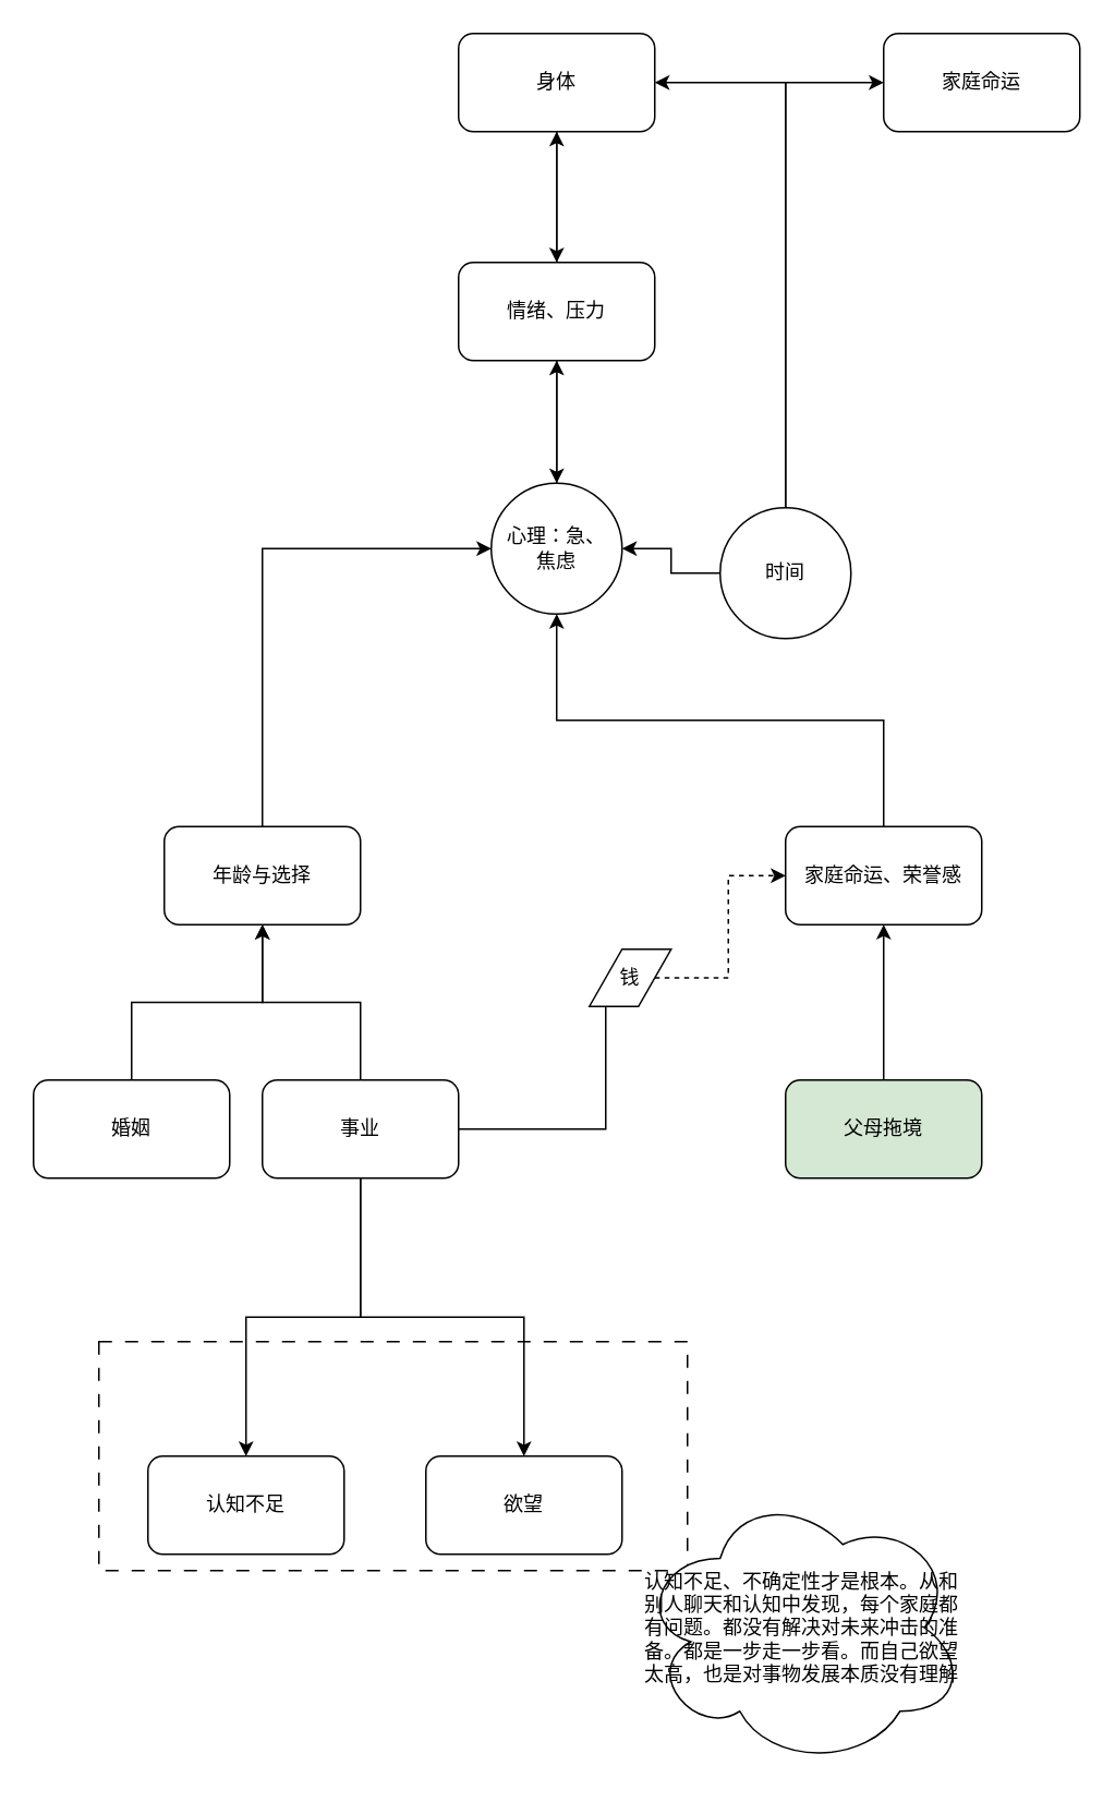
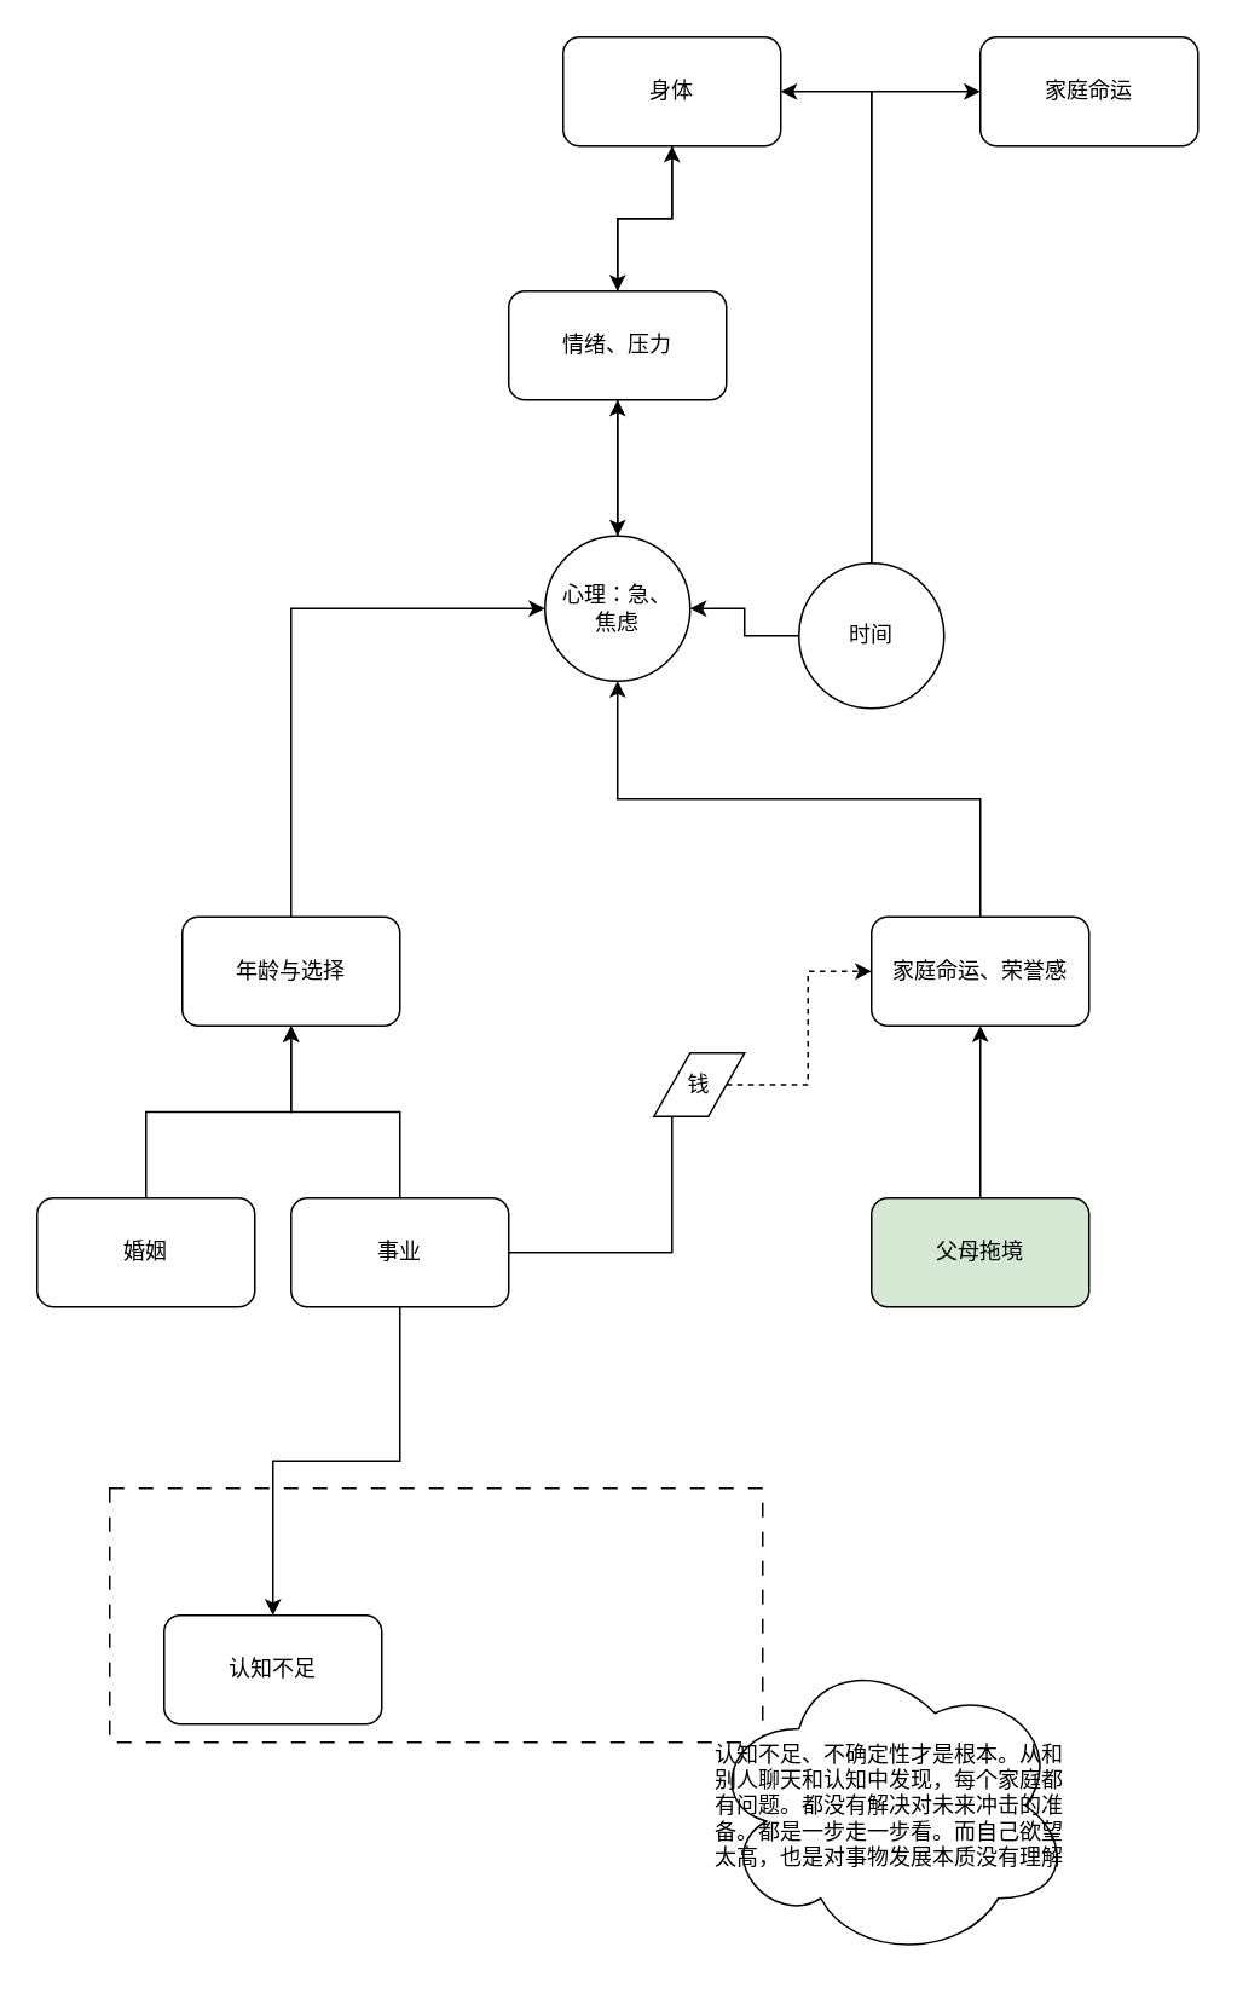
- <mxCell id="11" value="身体" style="rounded=1;whiteSpace=wrap;html=1;" vertex="1" parent="1"><mxGeometry x="280" y="20" width="120" height="60" as="geometry" /></mxCell>
+ <mxCell id="11" value="身体" style="rounded=1;whiteSpace=wrap;html=1;" vertex="1" parent="1"><mxGeometry x="310" y="20" width="120" height="60" as="geometry" /></mxCell>
- <mxCell id="18" style="edgeStyle=orthogonalEdgeStyle;rounded=0;orthogonalLoop=1;jettySize=auto;html=1;exitX=0.5;exitY=1;exitDx=0;exitDy=0;entryX=0.5;entryY=0;entryDx=0;entryDy=0;" edge="1" parent="1" source="20" target="24"><mxGeometry relative="1" as="geometry" /></mxCell>
- <mxCell id="24" value="欲望" style="rounded=1;whiteSpace=wrap;html=1;" vertex="1" parent="1"><mxGeometry x="260" y="890" width="120" height="60" as="geometry" /></mxCell>
